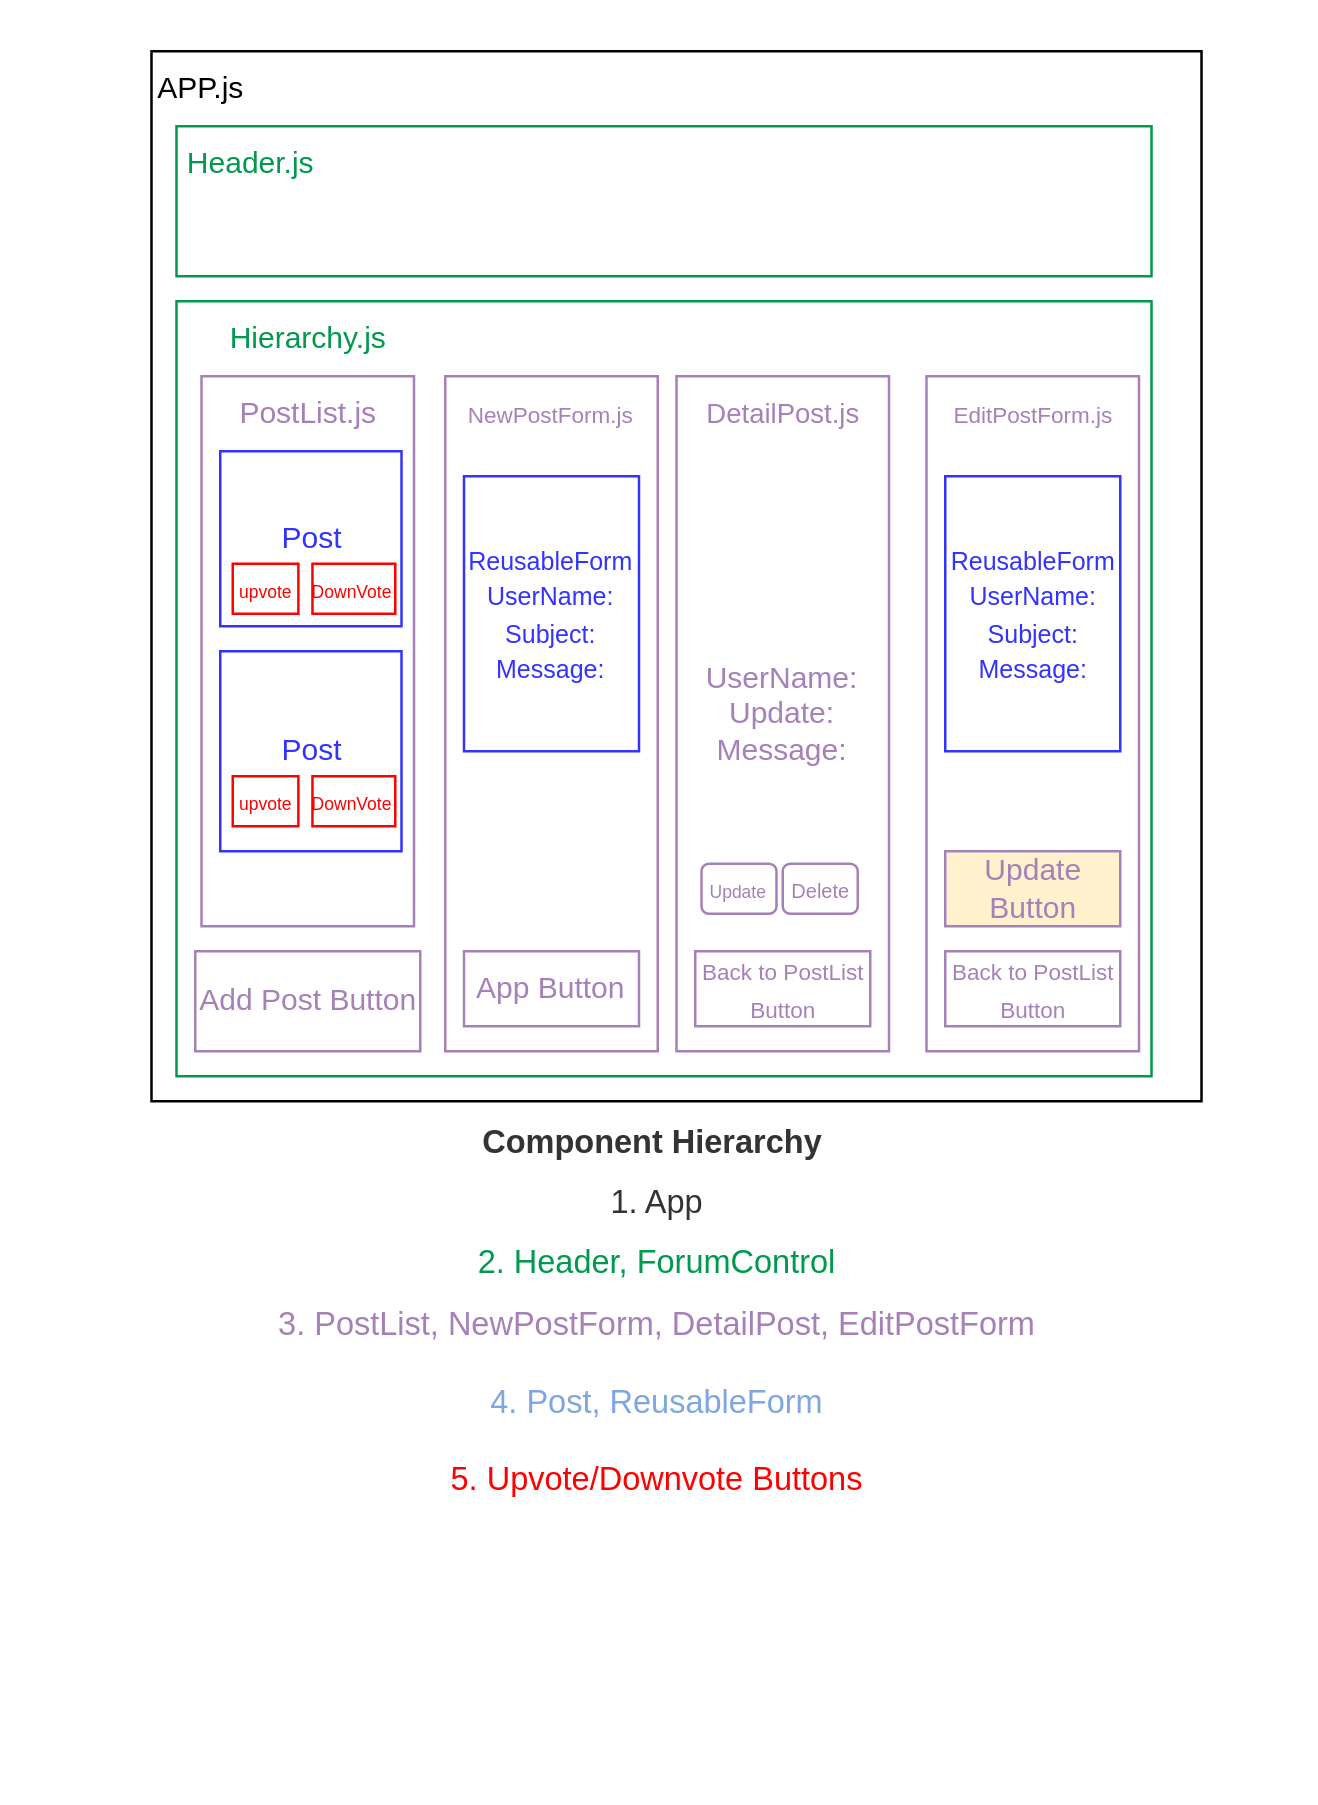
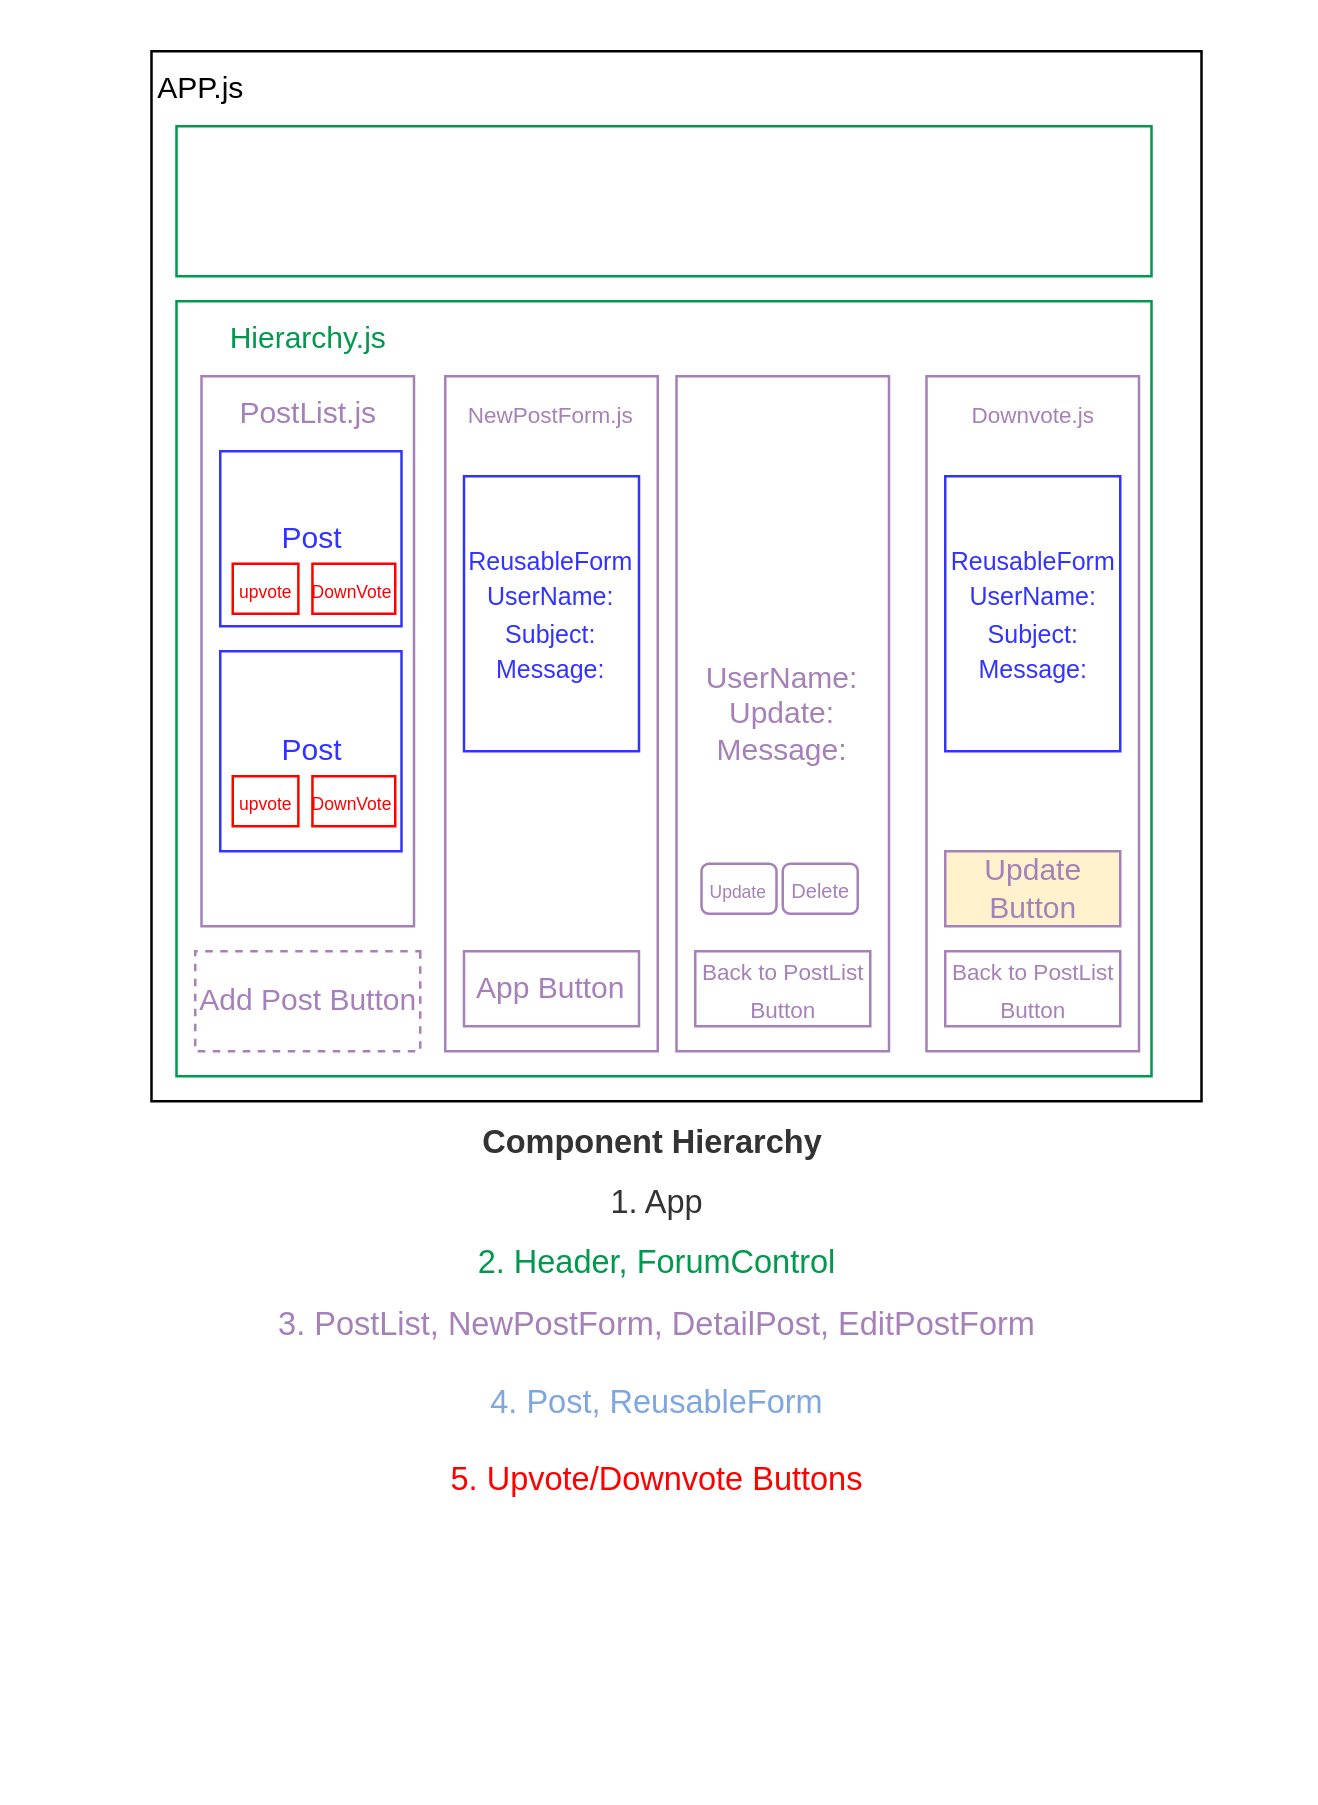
- <mxCell id="5" value="&lt;font color=&quot;#00994d&quot;&gt;Header.js&lt;/font&gt;" style="text;html=1;strokeColor=none;fillColor=none;align=center;verticalAlign=middle;whiteSpace=wrap;rounded=0;" vertex="1" parent="1"><mxGeometry x="70" y="50" width="60" height="30" as="geometry" /></mxCell>
- <mxCell id="15" value="&lt;font color=&quot;#a680b8&quot; style=&quot;font-size: 11px;&quot;&gt;DetailPost.js&lt;/font&gt;" style="text;html=1;strokeColor=none;fillColor=none;align=center;verticalAlign=middle;whiteSpace=wrap;rounded=0;" vertex="1" parent="1"><mxGeometry x="282.5" y="150" width="60" height="30" as="geometry" /></mxCell>
- <mxCell id="16" value="&lt;font color=&quot;#a680b8&quot; style=&quot;font-size: 9px;&quot;&gt;EditPostForm.js&lt;/font&gt;" style="text;html=1;strokeColor=none;fillColor=none;align=center;verticalAlign=middle;whiteSpace=wrap;rounded=0;" vertex="1" parent="1"><mxGeometry x="382.5" y="150" width="60" height="30" as="geometry" /></mxCell>
+ <mxCell id="16" value="&lt;font color=&quot;#a680b8&quot; style=&quot;font-size: 9px;&quot;&gt;Downvote.js&lt;/font&gt;" style="text;html=1;strokeColor=none;fillColor=none;align=center;verticalAlign=middle;whiteSpace=wrap;rounded=0;" vertex="1" parent="1"><mxGeometry x="382.5" y="150" width="60" height="30" as="geometry" /></mxCell>
- <mxCell id="22" value="&lt;font color=&quot;#a680b8&quot;&gt;Add Post Button&lt;/font&gt;" style="rounded=0;whiteSpace=wrap;html=1;direction=south;strokeColor=#A680B8;" vertex="1" parent="1"><mxGeometry x="77.5" y="380" width="90" height="40" as="geometry" /></mxCell>
+ <mxCell id="22" value="&lt;font color=&quot;#a680b8&quot;&gt;Add Post Button&lt;/font&gt;" style="rounded=0;whiteSpace=wrap;html=1;direction=south;strokeColor=#A680B8;dashed=1;" vertex="1" parent="1"><mxGeometry x="77.5" y="380" width="90" height="40" as="geometry" /></mxCell>
